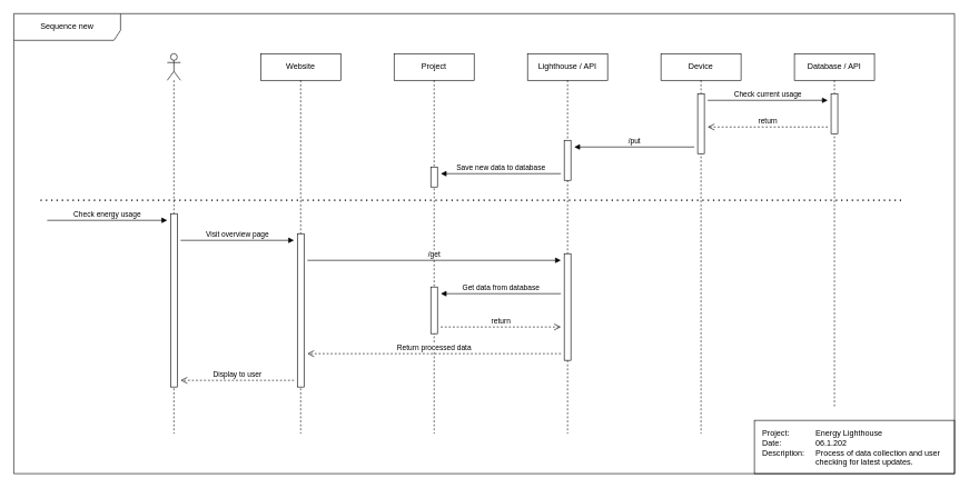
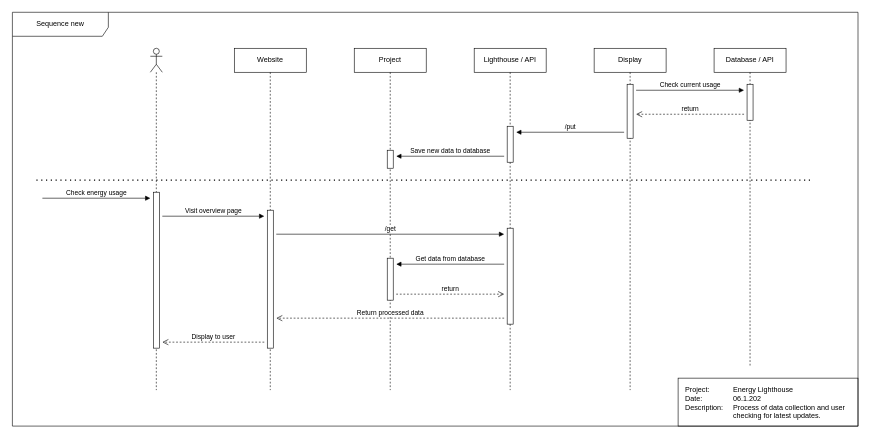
- <mxCell id="8" value="Device" style="shape=umlLifeline;perimeter=lifelinePerimeter;whiteSpace=wrap;html=1;container=1;collapsible=0;recursiveResize=0;outlineConnect=0;" vertex="1" parent="1"><mxGeometry x="990" y="80" width="120" height="570" as="geometry" /></mxCell>
+ <mxCell id="8" value="Display" style="shape=umlLifeline;perimeter=lifelinePerimeter;whiteSpace=wrap;html=1;container=1;collapsible=0;recursiveResize=0;outlineConnect=0;" vertex="1" parent="1"><mxGeometry x="990" y="80" width="120" height="570" as="geometry" /></mxCell>
